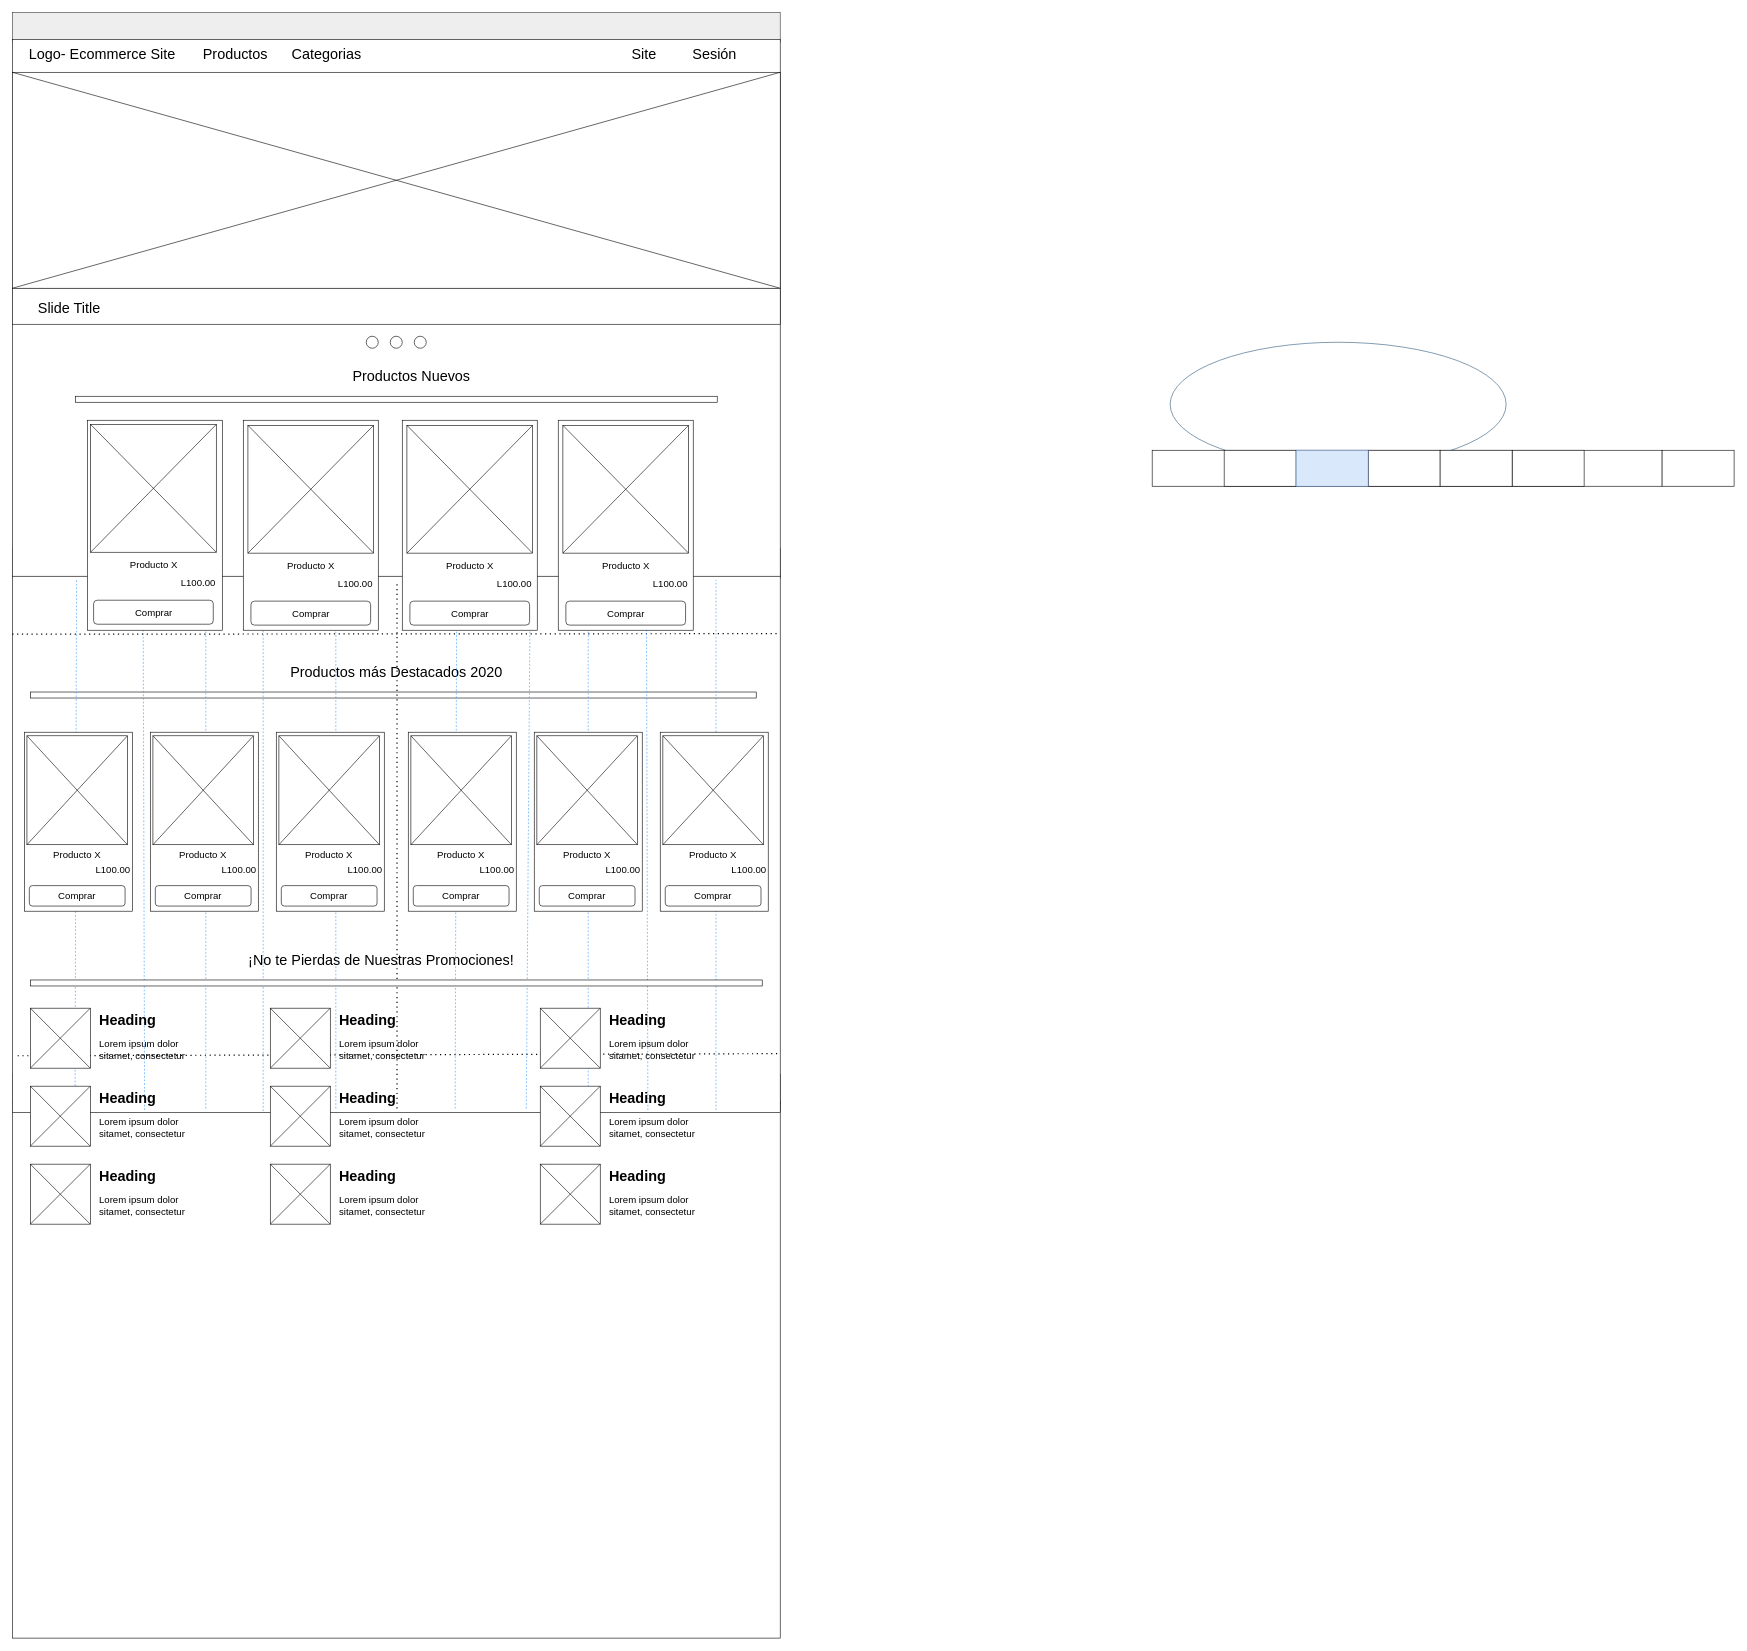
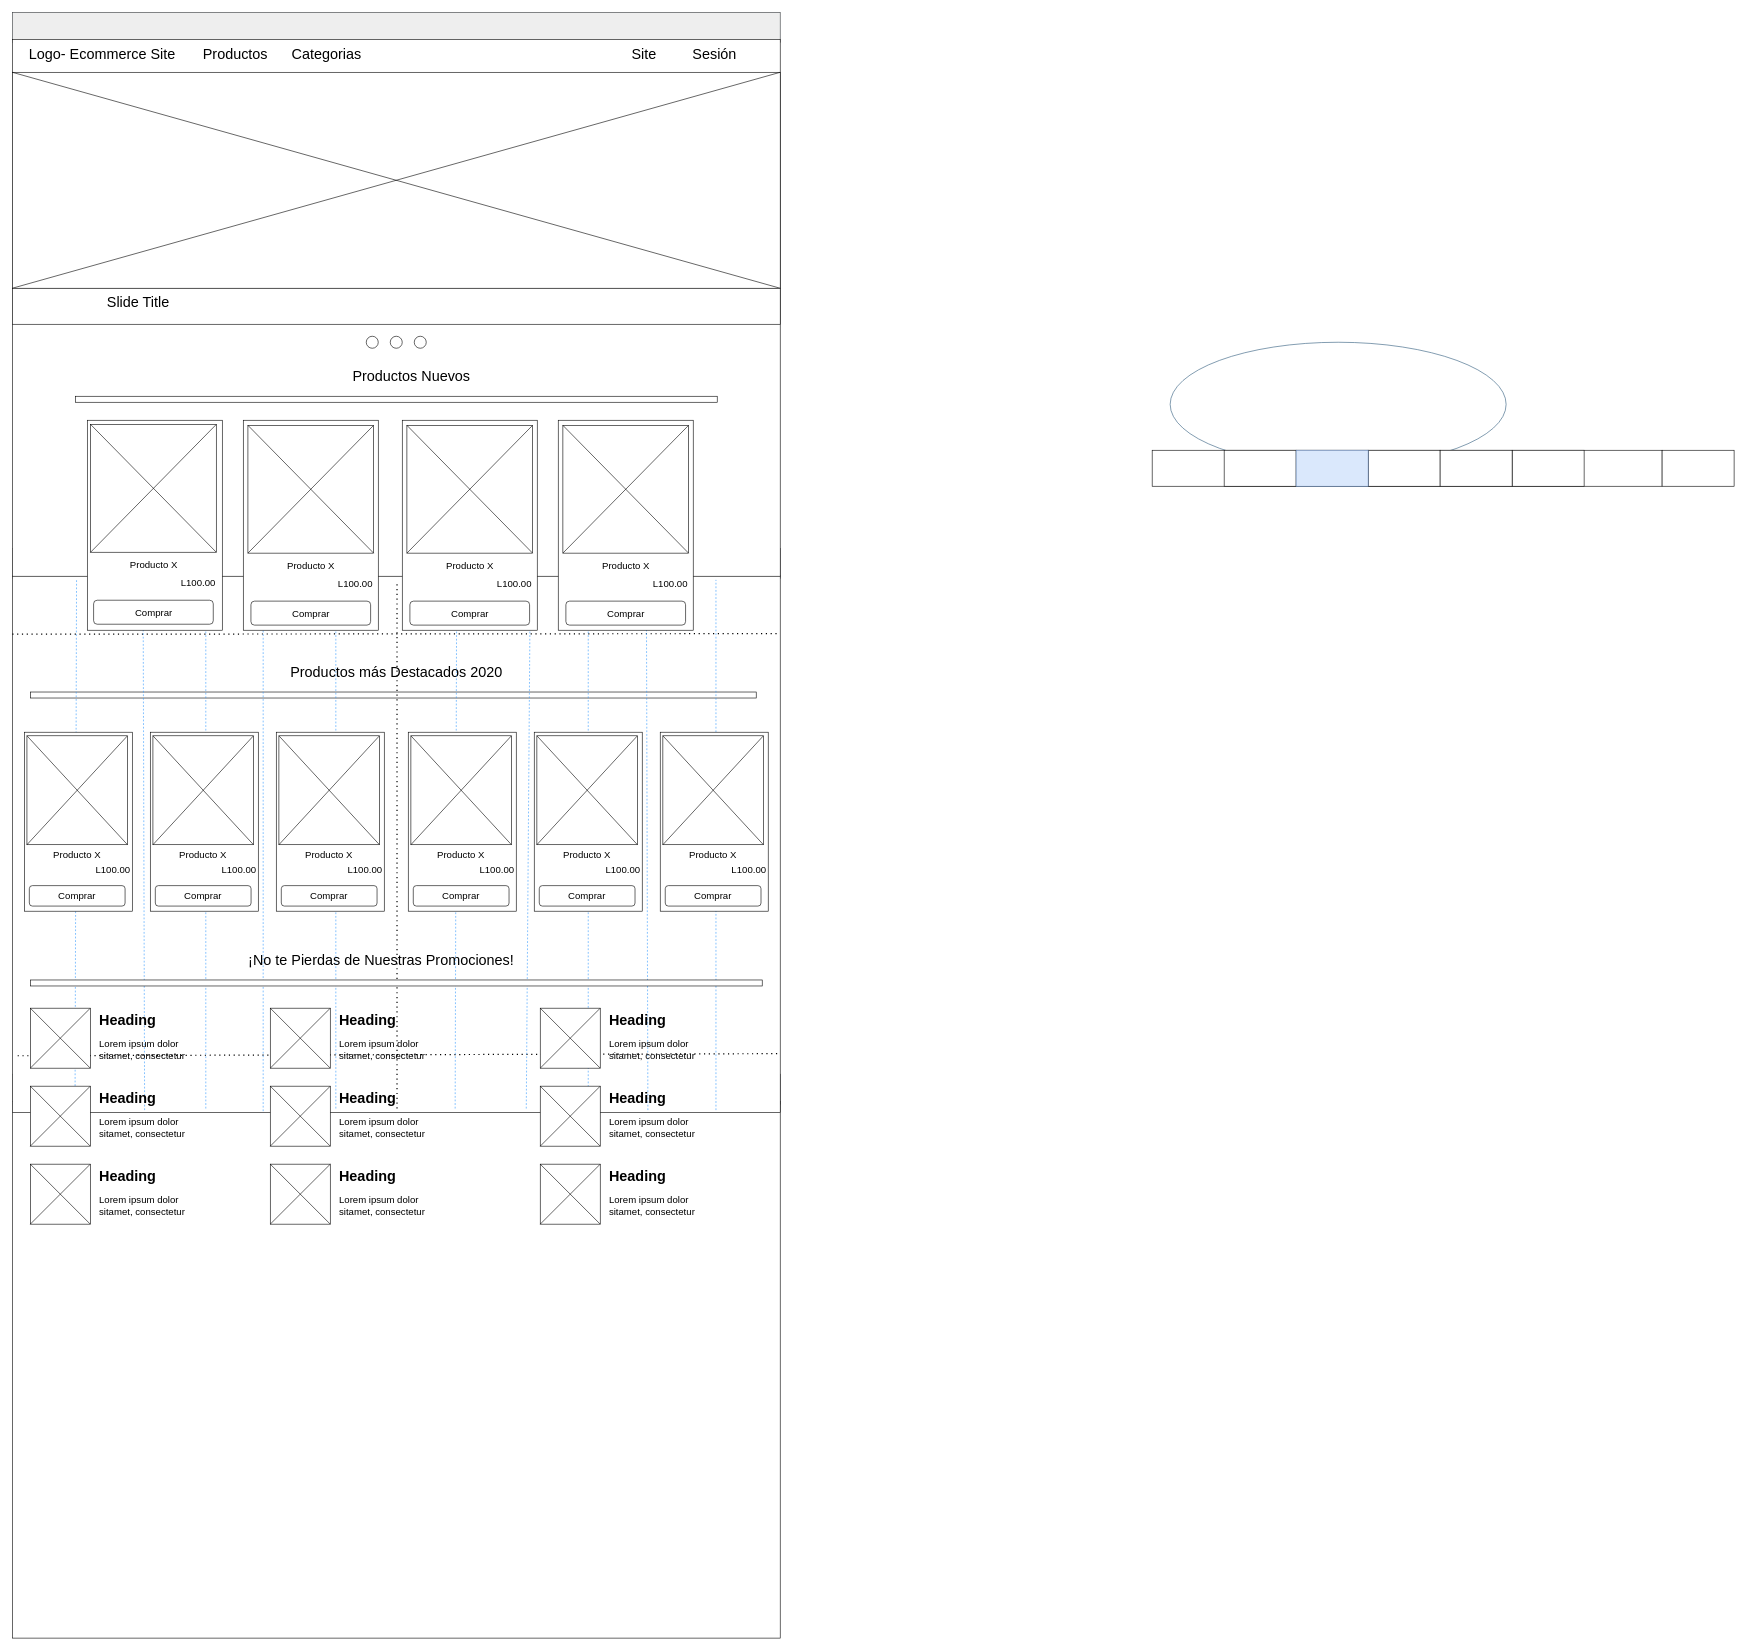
- <mxCell id="142" value="Slide Title" style="text;html=1;strokeColor=none;fillColor=none;align=center;verticalAlign=middle;whiteSpace=wrap;rounded=0;fontSize=24;" parent="6" vertex="1"><mxGeometry x="20" y="482.65" width="150" height="20" as="geometry" /></mxCell>
+ <mxCell id="142" value="Slide Title" style="text;html=1;strokeColor=none;fillColor=none;align=center;verticalAlign=middle;whiteSpace=wrap;rounded=0;fontSize=24;" parent="6" vertex="1"><mxGeometry x="135" y="472.65" width="150" height="20" as="geometry" /></mxCell>
